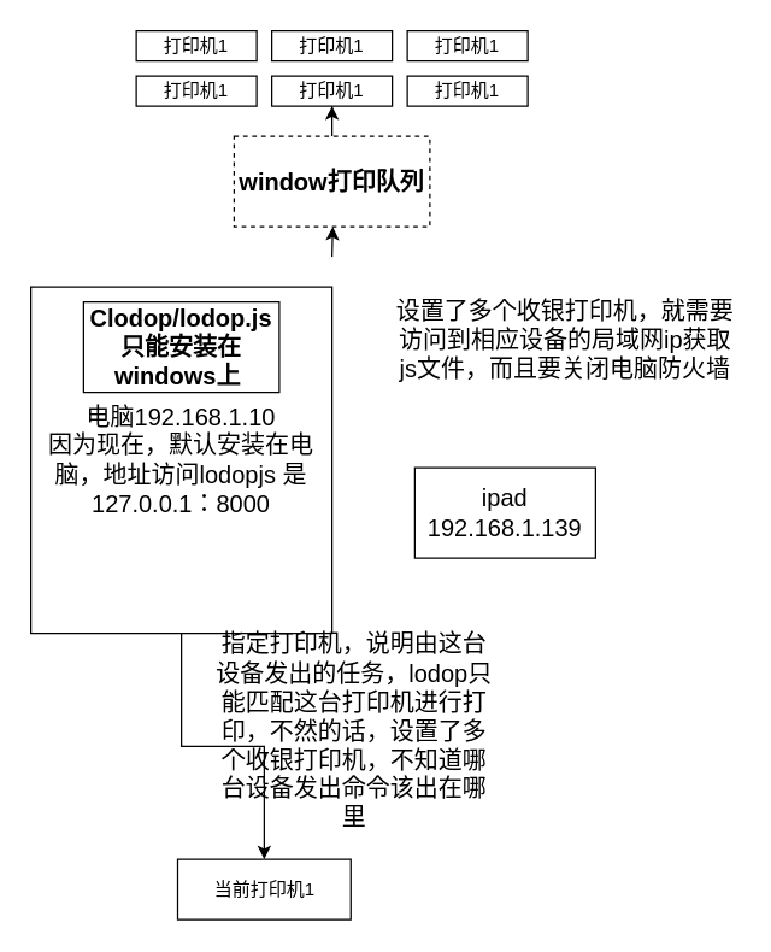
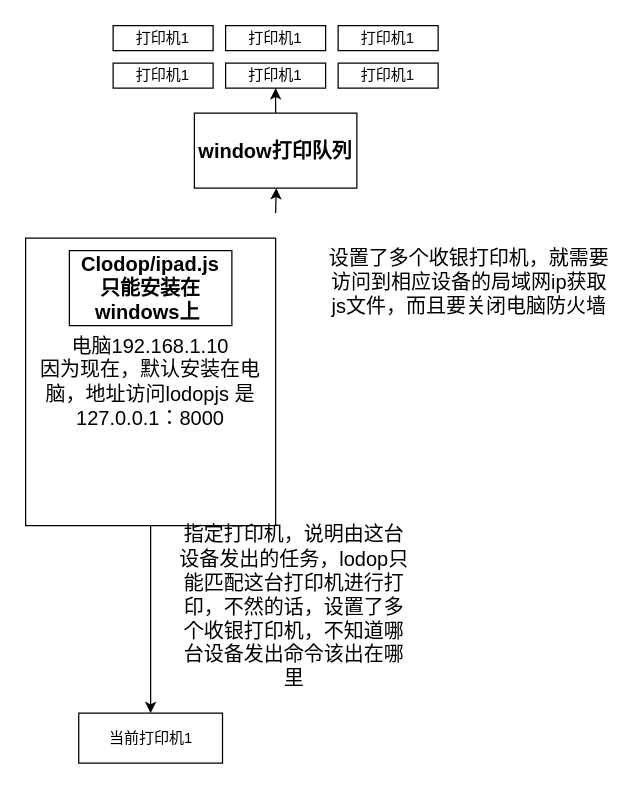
- <mxCell id="9" value="&lt;font style=&quot;font-size: 16px&quot;&gt;&lt;b&gt;window打印队列&lt;/b&gt;&lt;/font&gt;" style="rounded=0;whiteSpace=wrap;html=1;dashed=1;" vertex="1" parent="1"><mxGeometry x="155" y="90" width="130" height="60" as="geometry" /></mxCell>
+ <mxCell id="9" value="&lt;font style=&quot;font-size: 16px&quot;&gt;&lt;b&gt;window打印队列&lt;/b&gt;&lt;/font&gt;" style="rounded=0;whiteSpace=wrap;html=1;" vertex="1" parent="1"><mxGeometry x="155" y="90" width="130" height="60" as="geometry" /></mxCell>
- <mxCell id="16" value="&lt;font style=&quot;font-size: 16px&quot;&gt;&lt;b&gt;Clodop/lodop.js&lt;br&gt;只能安装在windows上&amp;nbsp;&lt;br&gt;&lt;/b&gt;&lt;/font&gt;" style="rounded=0;whiteSpace=wrap;html=1;" vertex="1" parent="1"><mxGeometry x="55" y="200" width="130" height="60" as="geometry" /></mxCell>
+ <mxCell id="16" value="&lt;font style=&quot;font-size: 16px&quot;&gt;&lt;b&gt;Clodop/ipad.js&lt;br&gt;只能安装在windows上&amp;nbsp;&lt;br&gt;&lt;/b&gt;&lt;/font&gt;" style="rounded=0;whiteSpace=wrap;html=1;" vertex="1" parent="1"><mxGeometry x="55" y="200" width="130" height="60" as="geometry" /></mxCell>
- <mxCell id="12" value="ipad&lt;br&gt;192.168.1.139" style="rounded=0;whiteSpace=wrap;html=1;fontSize=16;" vertex="1" parent="1"><mxGeometry x="275" y="310" width="120" height="60" as="geometry" /></mxCell>
- <mxCell id="14" value="当前打印机1" style="rounded=0;whiteSpace=wrap;html=1;" vertex="1" parent="1"><mxGeometry x="117.5" y="570" width="115" height="40" as="geometry" /></mxCell>
+ <mxCell id="14" value="当前打印机1" style="rounded=0;whiteSpace=wrap;html=1;" vertex="1" parent="1"><mxGeometry x="62.5" y="570" width="115" height="40" as="geometry" /></mxCell>
